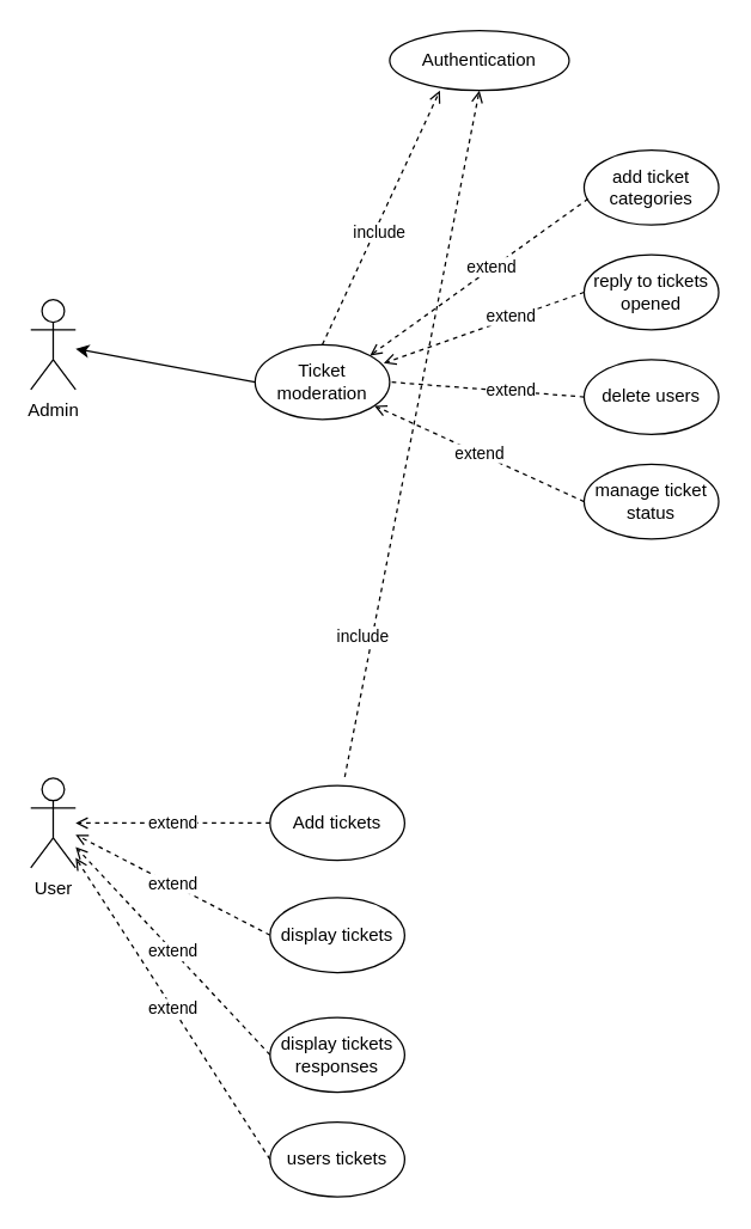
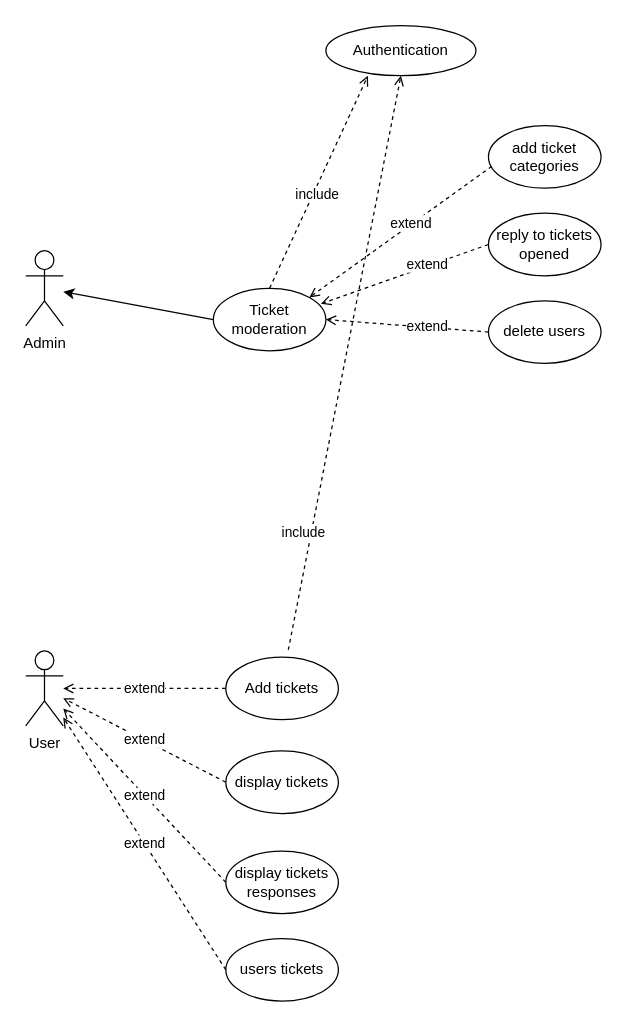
- <mxCell id="8" style="rounded=0;orthogonalLoop=1;jettySize=auto;html=1;exitX=0;exitY=0.5;exitDx=0;exitDy=0;entryX=1;entryY=0.5;entryDx=0;entryDy=0;endArrow=none;endFill=0;dashed=1;" parent="1" source="10" target="6" edge="1"><mxGeometry relative="1" as="geometry" /></mxCell>
+ <mxCell id="8" style="rounded=0;orthogonalLoop=1;jettySize=auto;html=1;exitX=0;exitY=0.5;exitDx=0;exitDy=0;entryX=1;entryY=0.5;entryDx=0;entryDy=0;endArrow=open;endFill=0;dashed=1;" parent="1" source="10" target="6" edge="1"><mxGeometry relative="1" as="geometry" /></mxCell>
- <mxCell id="11" value="extend" style="rounded=0;orthogonalLoop=1;jettySize=auto;html=1;exitX=0;exitY=0.5;exitDx=0;exitDy=0;endArrow=open;endFill=0;dashed=1;" parent="1" source="3" target="6" edge="1"><mxGeometry relative="1" as="geometry"><mxPoint x="400" y="275" as="sourcePoint" /><mxPoint x="260" y="260" as="targetPoint" /></mxGeometry></mxCell>
- <mxCell id="3" value="manage ticket status" style="ellipse;whiteSpace=wrap;html=1;" parent="1" vertex="1"><mxGeometry x="390" y="310" width="90" height="50" as="geometry" /></mxCell>
